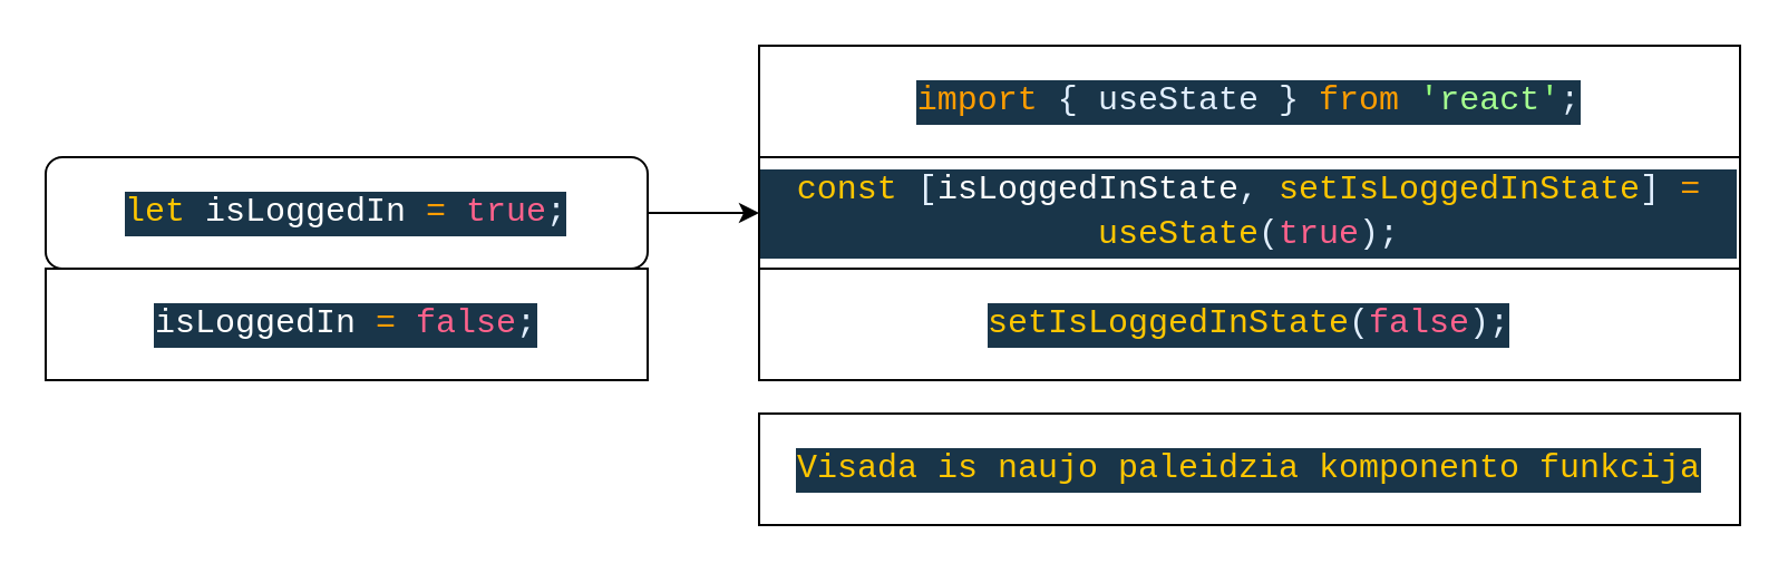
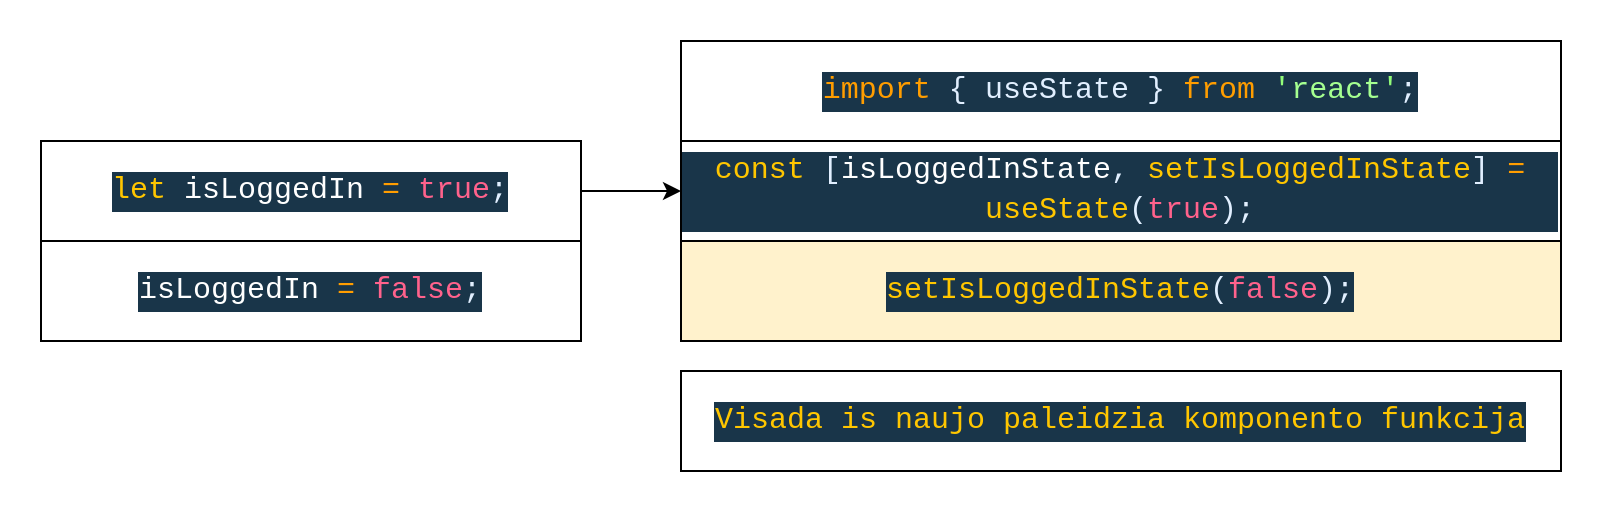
- <mxCell id="3" value="&lt;div style=&quot;color: rgb(255 , 255 , 255) ; background-color: rgb(25 , 53 , 73) ; font-family: &amp;#34;cascadia code&amp;#34; , &amp;#34;menlo&amp;#34; , &amp;#34;monaco&amp;#34; , &amp;#34;courier new&amp;#34; , monospace , &amp;#34;consolas&amp;#34; , &amp;#34;courier new&amp;#34; , monospace ; font-size: 15px ; line-height: 20px&quot;&gt;&lt;span style=&quot;color: #ffc600&quot;&gt;let&lt;/span&gt;&lt;span style=&quot;color: #9effff&quot;&gt; &lt;/span&gt;isLoggedIn&lt;span style=&quot;color: #9effff&quot;&gt; &lt;/span&gt;&lt;span style=&quot;color: #ff9d00&quot;&gt;=&lt;/span&gt;&lt;span style=&quot;color: #9effff&quot;&gt; &lt;/span&gt;&lt;span style=&quot;color: #ff628c&quot;&gt;true&lt;/span&gt;&lt;span style=&quot;color: #e1efff&quot;&gt;;&lt;/span&gt;&lt;/div&gt;" style="whiteSpace=wrap;html=1;rounded=1;" vertex="1" parent="1"><mxGeometry x="20" y="70" width="270" height="50" as="geometry" /></mxCell>
+ <mxCell id="3" value="&lt;div style=&quot;color: rgb(255 , 255 , 255) ; background-color: rgb(25 , 53 , 73) ; font-family: &amp;#34;cascadia code&amp;#34; , &amp;#34;menlo&amp;#34; , &amp;#34;monaco&amp;#34; , &amp;#34;courier new&amp;#34; , monospace , &amp;#34;consolas&amp;#34; , &amp;#34;courier new&amp;#34; , monospace ; font-size: 15px ; line-height: 20px&quot;&gt;&lt;span style=&quot;color: #ffc600&quot;&gt;let&lt;/span&gt;&lt;span style=&quot;color: #9effff&quot;&gt; &lt;/span&gt;isLoggedIn&lt;span style=&quot;color: #9effff&quot;&gt; &lt;/span&gt;&lt;span style=&quot;color: #ff9d00&quot;&gt;=&lt;/span&gt;&lt;span style=&quot;color: #9effff&quot;&gt; &lt;/span&gt;&lt;span style=&quot;color: #ff628c&quot;&gt;true&lt;/span&gt;&lt;span style=&quot;color: #e1efff&quot;&gt;;&lt;/span&gt;&lt;/div&gt;" style="rounded=0;whiteSpace=wrap;html=1;" vertex="1" parent="1"><mxGeometry x="20" y="70" width="270" height="50" as="geometry" /></mxCell>
- <mxCell id="6" value="&lt;div style=&quot;color: rgb(255 , 255 , 255) ; background-color: rgb(25 , 53 , 73) ; font-family: &amp;#34;cascadia code&amp;#34; , &amp;#34;menlo&amp;#34; , &amp;#34;monaco&amp;#34; , &amp;#34;courier new&amp;#34; , monospace , &amp;#34;consolas&amp;#34; , &amp;#34;courier new&amp;#34; , monospace ; font-size: 15px ; line-height: 20px&quot;&gt;&lt;div style=&quot;font-family: &amp;#34;cascadia code&amp;#34; , &amp;#34;menlo&amp;#34; , &amp;#34;monaco&amp;#34; , &amp;#34;courier new&amp;#34; , monospace , &amp;#34;consolas&amp;#34; , &amp;#34;courier new&amp;#34; , monospace ; line-height: 20px&quot;&gt;&lt;div style=&quot;font-family: &amp;#34;cascadia code&amp;#34; , &amp;#34;menlo&amp;#34; , &amp;#34;monaco&amp;#34; , &amp;#34;courier new&amp;#34; , monospace , &amp;#34;consolas&amp;#34; , &amp;#34;courier new&amp;#34; , monospace ; line-height: 20px&quot;&gt;&lt;span style=&quot;color: #ffc600&quot;&gt;setIsLoggedInState&lt;/span&gt;&lt;span style=&quot;color: #e1efff&quot;&gt;(&lt;/span&gt;&lt;span style=&quot;color: #ff628c&quot;&gt;false&lt;/span&gt;&lt;span style=&quot;color: #e1efff&quot;&gt;);&lt;/span&gt;&lt;/div&gt;&lt;/div&gt;&lt;/div&gt;" style="rounded=0;whiteSpace=wrap;html=1;" vertex="1" parent="1"><mxGeometry x="340" y="120" width="440" height="50" as="geometry" /></mxCell>
+ <mxCell id="6" value="&lt;div style=&quot;color: rgb(255 , 255 , 255) ; background-color: rgb(25 , 53 , 73) ; font-family: &amp;#34;cascadia code&amp;#34; , &amp;#34;menlo&amp;#34; , &amp;#34;monaco&amp;#34; , &amp;#34;courier new&amp;#34; , monospace , &amp;#34;consolas&amp;#34; , &amp;#34;courier new&amp;#34; , monospace ; font-size: 15px ; line-height: 20px&quot;&gt;&lt;div style=&quot;font-family: &amp;#34;cascadia code&amp;#34; , &amp;#34;menlo&amp;#34; , &amp;#34;monaco&amp;#34; , &amp;#34;courier new&amp;#34; , monospace , &amp;#34;consolas&amp;#34; , &amp;#34;courier new&amp;#34; , monospace ; line-height: 20px&quot;&gt;&lt;div style=&quot;font-family: &amp;#34;cascadia code&amp;#34; , &amp;#34;menlo&amp;#34; , &amp;#34;monaco&amp;#34; , &amp;#34;courier new&amp;#34; , monospace , &amp;#34;consolas&amp;#34; , &amp;#34;courier new&amp;#34; , monospace ; line-height: 20px&quot;&gt;&lt;span style=&quot;color: #ffc600&quot;&gt;setIsLoggedInState&lt;/span&gt;&lt;span style=&quot;color: #e1efff&quot;&gt;(&lt;/span&gt;&lt;span style=&quot;color: #ff628c&quot;&gt;false&lt;/span&gt;&lt;span style=&quot;color: #e1efff&quot;&gt;);&lt;/span&gt;&lt;/div&gt;&lt;/div&gt;&lt;/div&gt;" style="rounded=0;whiteSpace=wrap;html=1;fillColor=#fff2cc;" vertex="1" parent="1"><mxGeometry x="340" y="120" width="440" height="50" as="geometry" /></mxCell>
